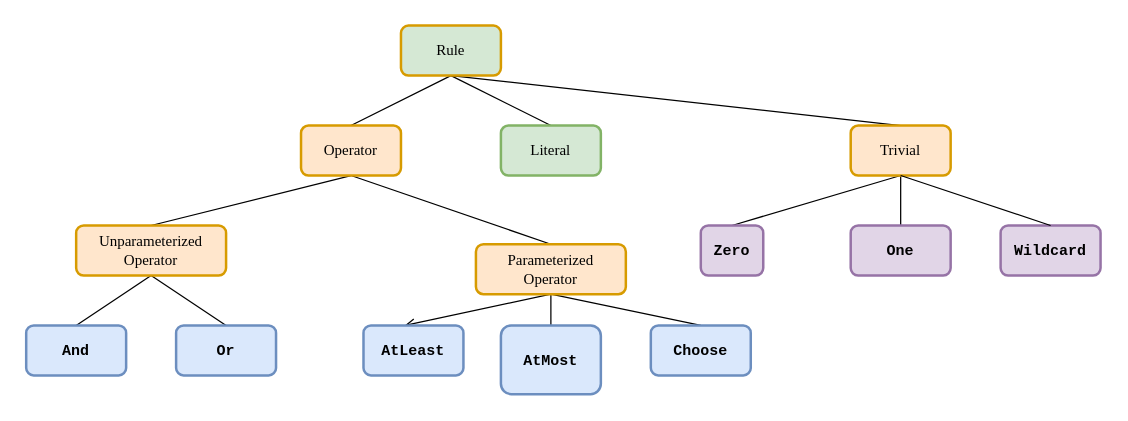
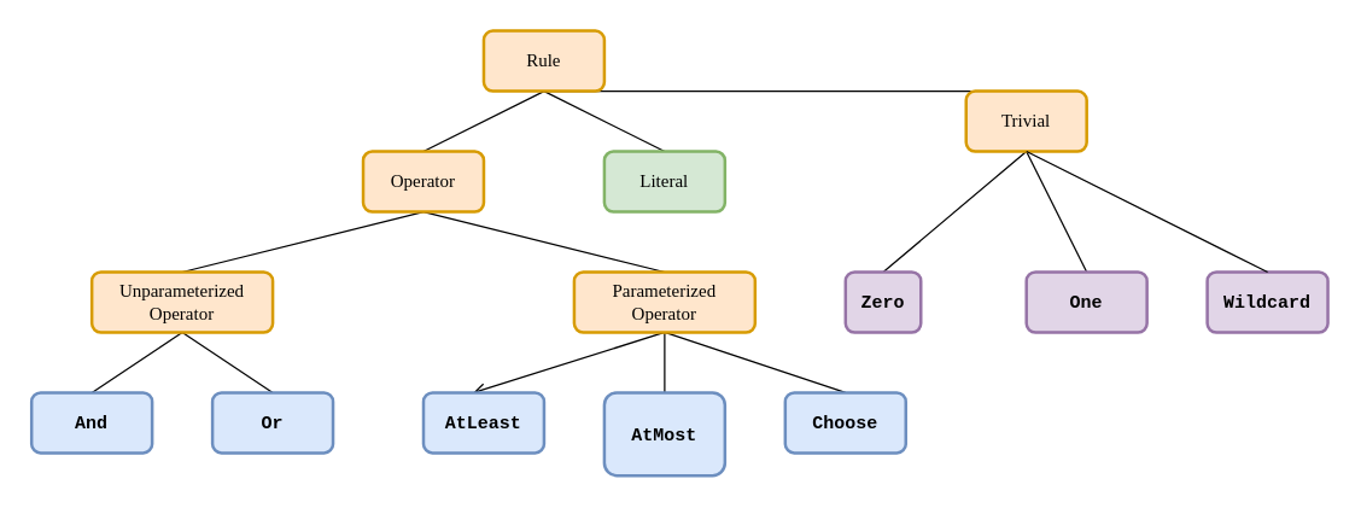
- <mxCell id="14" value="&lt;font style=&quot;font-size: 12px&quot; face=&quot;Times New Roman&quot;&gt;Rule&lt;/font&gt;" style="rounded=1;whiteSpace=wrap;html=1;fillColor=#d5e8d4;strokeColor=#d79b00;strokeWidth=2;" parent="1" vertex="1"><mxGeometry x="320" y="20" width="80" height="40" as="geometry" /></mxCell>
+ <mxCell id="14" value="&lt;font style=&quot;font-size: 12px&quot; face=&quot;Times New Roman&quot;&gt;Rule&lt;/font&gt;" style="rounded=1;whiteSpace=wrap;html=1;fillColor=#ffe6cc;strokeColor=#d79b00;strokeWidth=2;" parent="1" vertex="1"><mxGeometry x="320" y="20" width="80" height="40" as="geometry" /></mxCell>
- <mxCell id="24" value="&lt;div&gt;&lt;font face=&quot;Times New Roman&quot;&gt;Trivial&lt;/font&gt;&lt;/div&gt;" style="rounded=1;whiteSpace=wrap;html=1;fillColor=#ffe6cc;strokeColor=#d79b00;strokeWidth=2;perimeterSpacing=0;" parent="1" vertex="1"><mxGeometry x="680" y="100" width="80" height="40" as="geometry" /></mxCell>
+ <mxCell id="24" value="&lt;div&gt;&lt;font face=&quot;Times New Roman&quot;&gt;Trivial&lt;/font&gt;&lt;/div&gt;" style="rounded=1;whiteSpace=wrap;html=1;fillColor=#ffe6cc;strokeColor=#d79b00;strokeWidth=2;perimeterSpacing=0;" parent="1" vertex="1"><mxGeometry x="640" y="60" width="80" height="40" as="geometry" /></mxCell>
- <mxCell id="17" value="&lt;font face=&quot;Times New Roman&quot;&gt;Parameterized&lt;br&gt;Operator&lt;br&gt;&lt;/font&gt;" style="rounded=1;whiteSpace=wrap;html=1;fillColor=#ffe6cc;strokeColor=#d79b00;strokeWidth=2;" parent="1" vertex="1"><mxGeometry x="380" y="195" width="120" height="40" as="geometry" /></mxCell>
+ <mxCell id="17" value="&lt;font face=&quot;Times New Roman&quot;&gt;Parameterized&lt;br&gt;Operator&lt;br&gt;&lt;/font&gt;" style="rounded=1;whiteSpace=wrap;html=1;fillColor=#ffe6cc;strokeColor=#d79b00;strokeWidth=2;" parent="1" vertex="1"><mxGeometry x="380" y="180" width="120" height="40" as="geometry" /></mxCell>
- <mxCell id="21" value="&lt;font style=&quot;&quot; face=&quot;Courier New&quot;&gt;&lt;b&gt;AtLeast&lt;/b&gt;&lt;/font&gt;" style="rounded=1;whiteSpace=wrap;html=1;fillColor=#dae8fc;strokeColor=#6c8ebf;strokeWidth=2;" parent="1" vertex="1"><mxGeometry x="290" y="260" width="80" height="40" as="geometry" /></mxCell>
+ <mxCell id="21" value="&lt;font style=&quot;&quot; face=&quot;Courier New&quot;&gt;&lt;b&gt;AtLeast&lt;/b&gt;&lt;/font&gt;" style="rounded=1;whiteSpace=wrap;html=1;fillColor=#dae8fc;strokeColor=#6c8ebf;strokeWidth=2;" parent="1" vertex="1"><mxGeometry x="280" y="260" width="80" height="40" as="geometry" /></mxCell>
